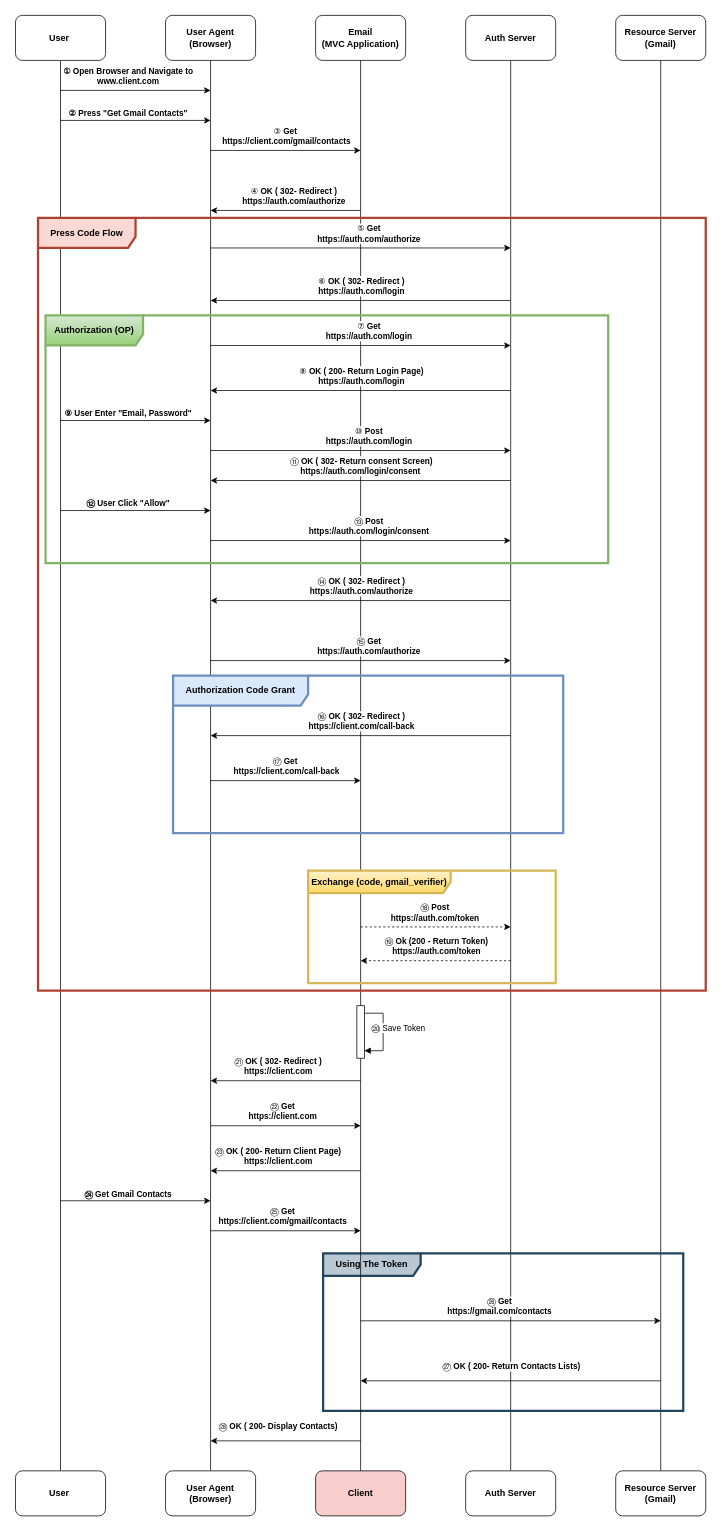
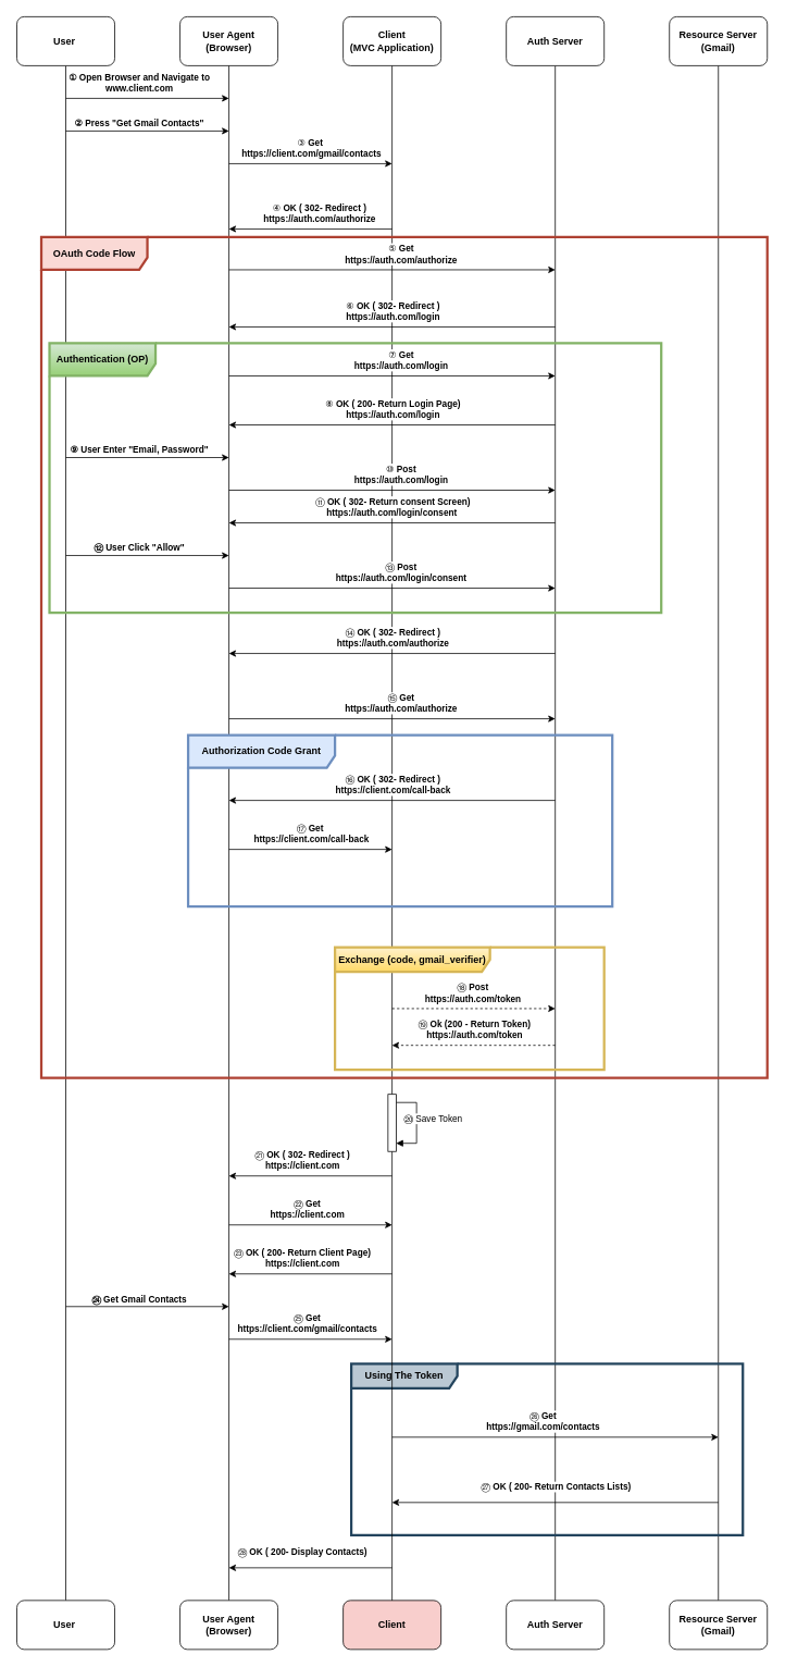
- <mxCell id="9" value="Email&lt;div&gt;(MVC Application)&lt;/div&gt;" style="rounded=1;whiteSpace=wrap;html=1;fontStyle=1" parent="1" vertex="1"><mxGeometry x="420" y="20" width="120" height="60" as="geometry" /></mxCell>
+ <mxCell id="9" value="Client&lt;div&gt;(MVC Application)&lt;/div&gt;" style="rounded=1;whiteSpace=wrap;html=1;fontStyle=1" parent="1" vertex="1"><mxGeometry x="420" y="20" width="120" height="60" as="geometry" /></mxCell>
- <mxCell id="68" value="Press Code Flow" style="shape=umlFrame;whiteSpace=wrap;html=1;pointerEvents=0;fontStyle=1;strokeWidth=3;width=130;height=40;fillColor=#fad9d5;strokeColor=#ae4132;" parent="1" vertex="1"><mxGeometry x="50" y="290" width="890" height="1030" as="geometry" /></mxCell>
+ <mxCell id="68" value="OAuth Code Flow" style="shape=umlFrame;whiteSpace=wrap;html=1;pointerEvents=0;fontStyle=1;strokeWidth=3;width=130;height=40;fillColor=#fad9d5;strokeColor=#ae4132;" parent="1" vertex="1"><mxGeometry x="50" y="290" width="890" height="1030" as="geometry" /></mxCell>
- <mxCell id="69" value="Authorization (OP)" style="shape=umlFrame;whiteSpace=wrap;html=1;pointerEvents=0;fontStyle=1;strokeWidth=3;fillColor=#d5e8d4;gradientColor=#97d077;strokeColor=#82b366;width=130;height=40;" parent="1" vertex="1"><mxGeometry x="60" y="420" width="750" height="330" as="geometry" /></mxCell>
+ <mxCell id="69" value="Authentication (OP)" style="shape=umlFrame;whiteSpace=wrap;html=1;pointerEvents=0;fontStyle=1;strokeWidth=3;fillColor=#d5e8d4;gradientColor=#97d077;strokeColor=#82b366;width=130;height=40;" parent="1" vertex="1"><mxGeometry x="60" y="420" width="750" height="330" as="geometry" /></mxCell>
